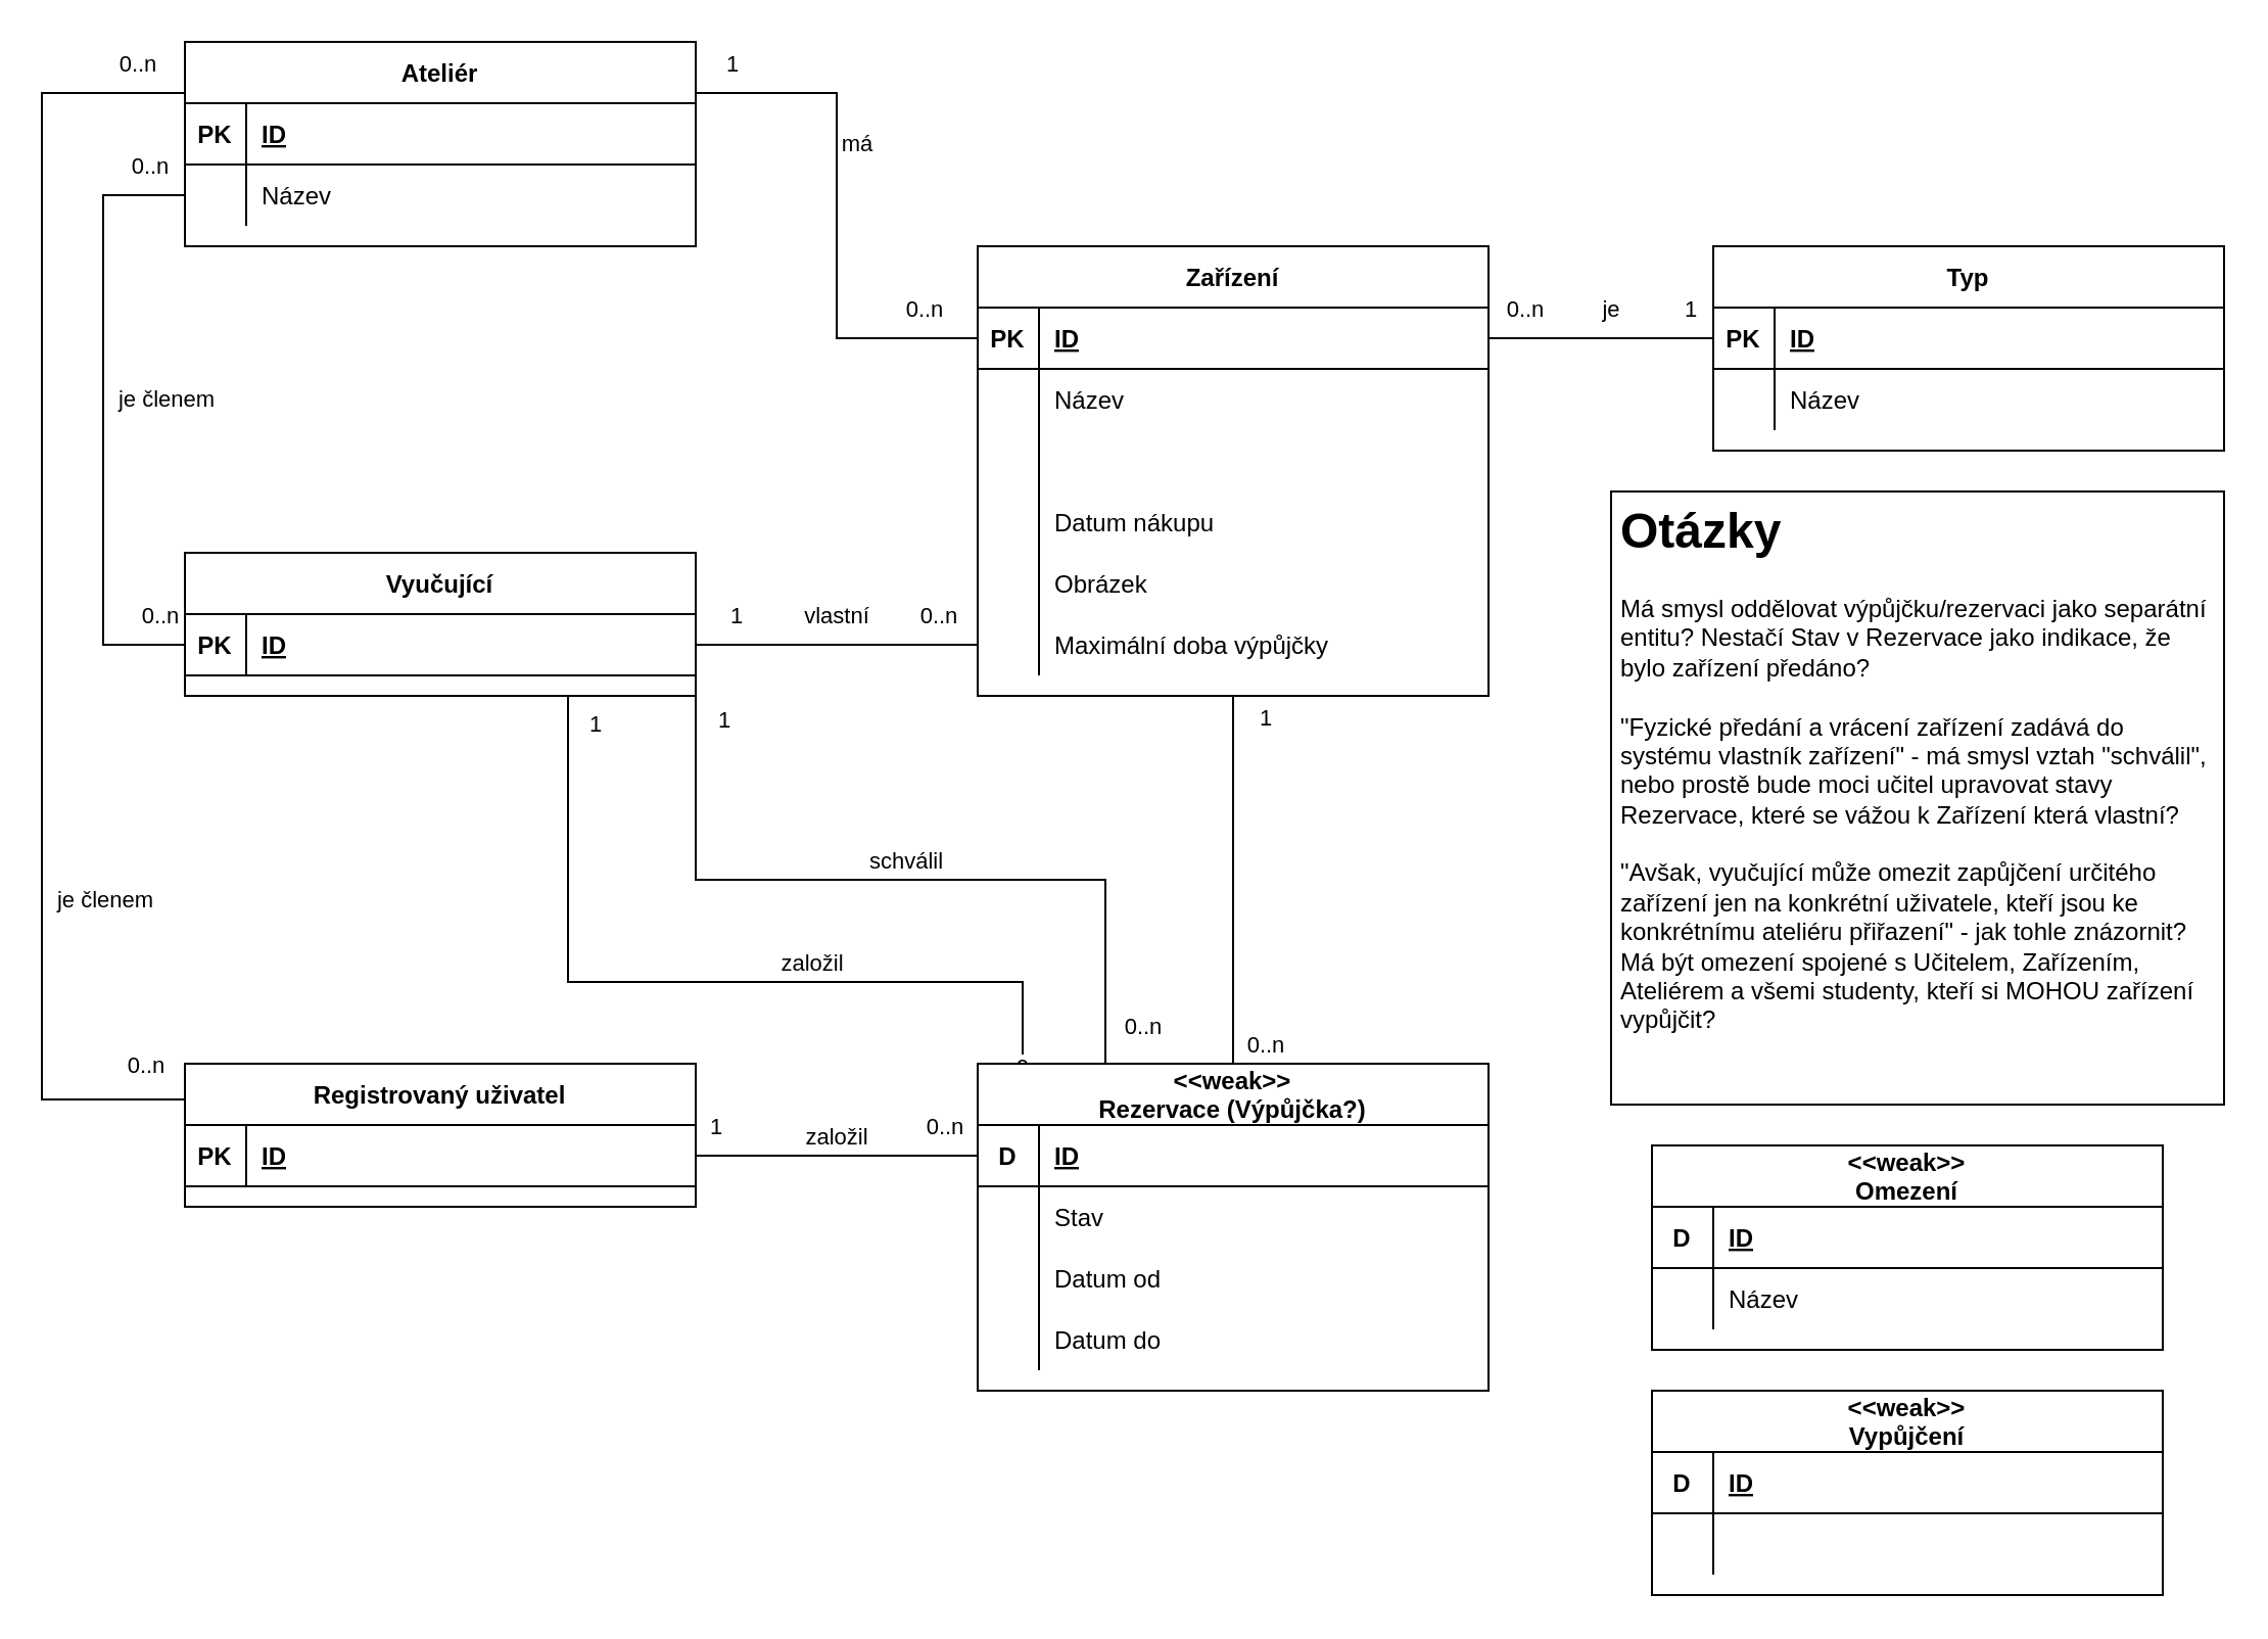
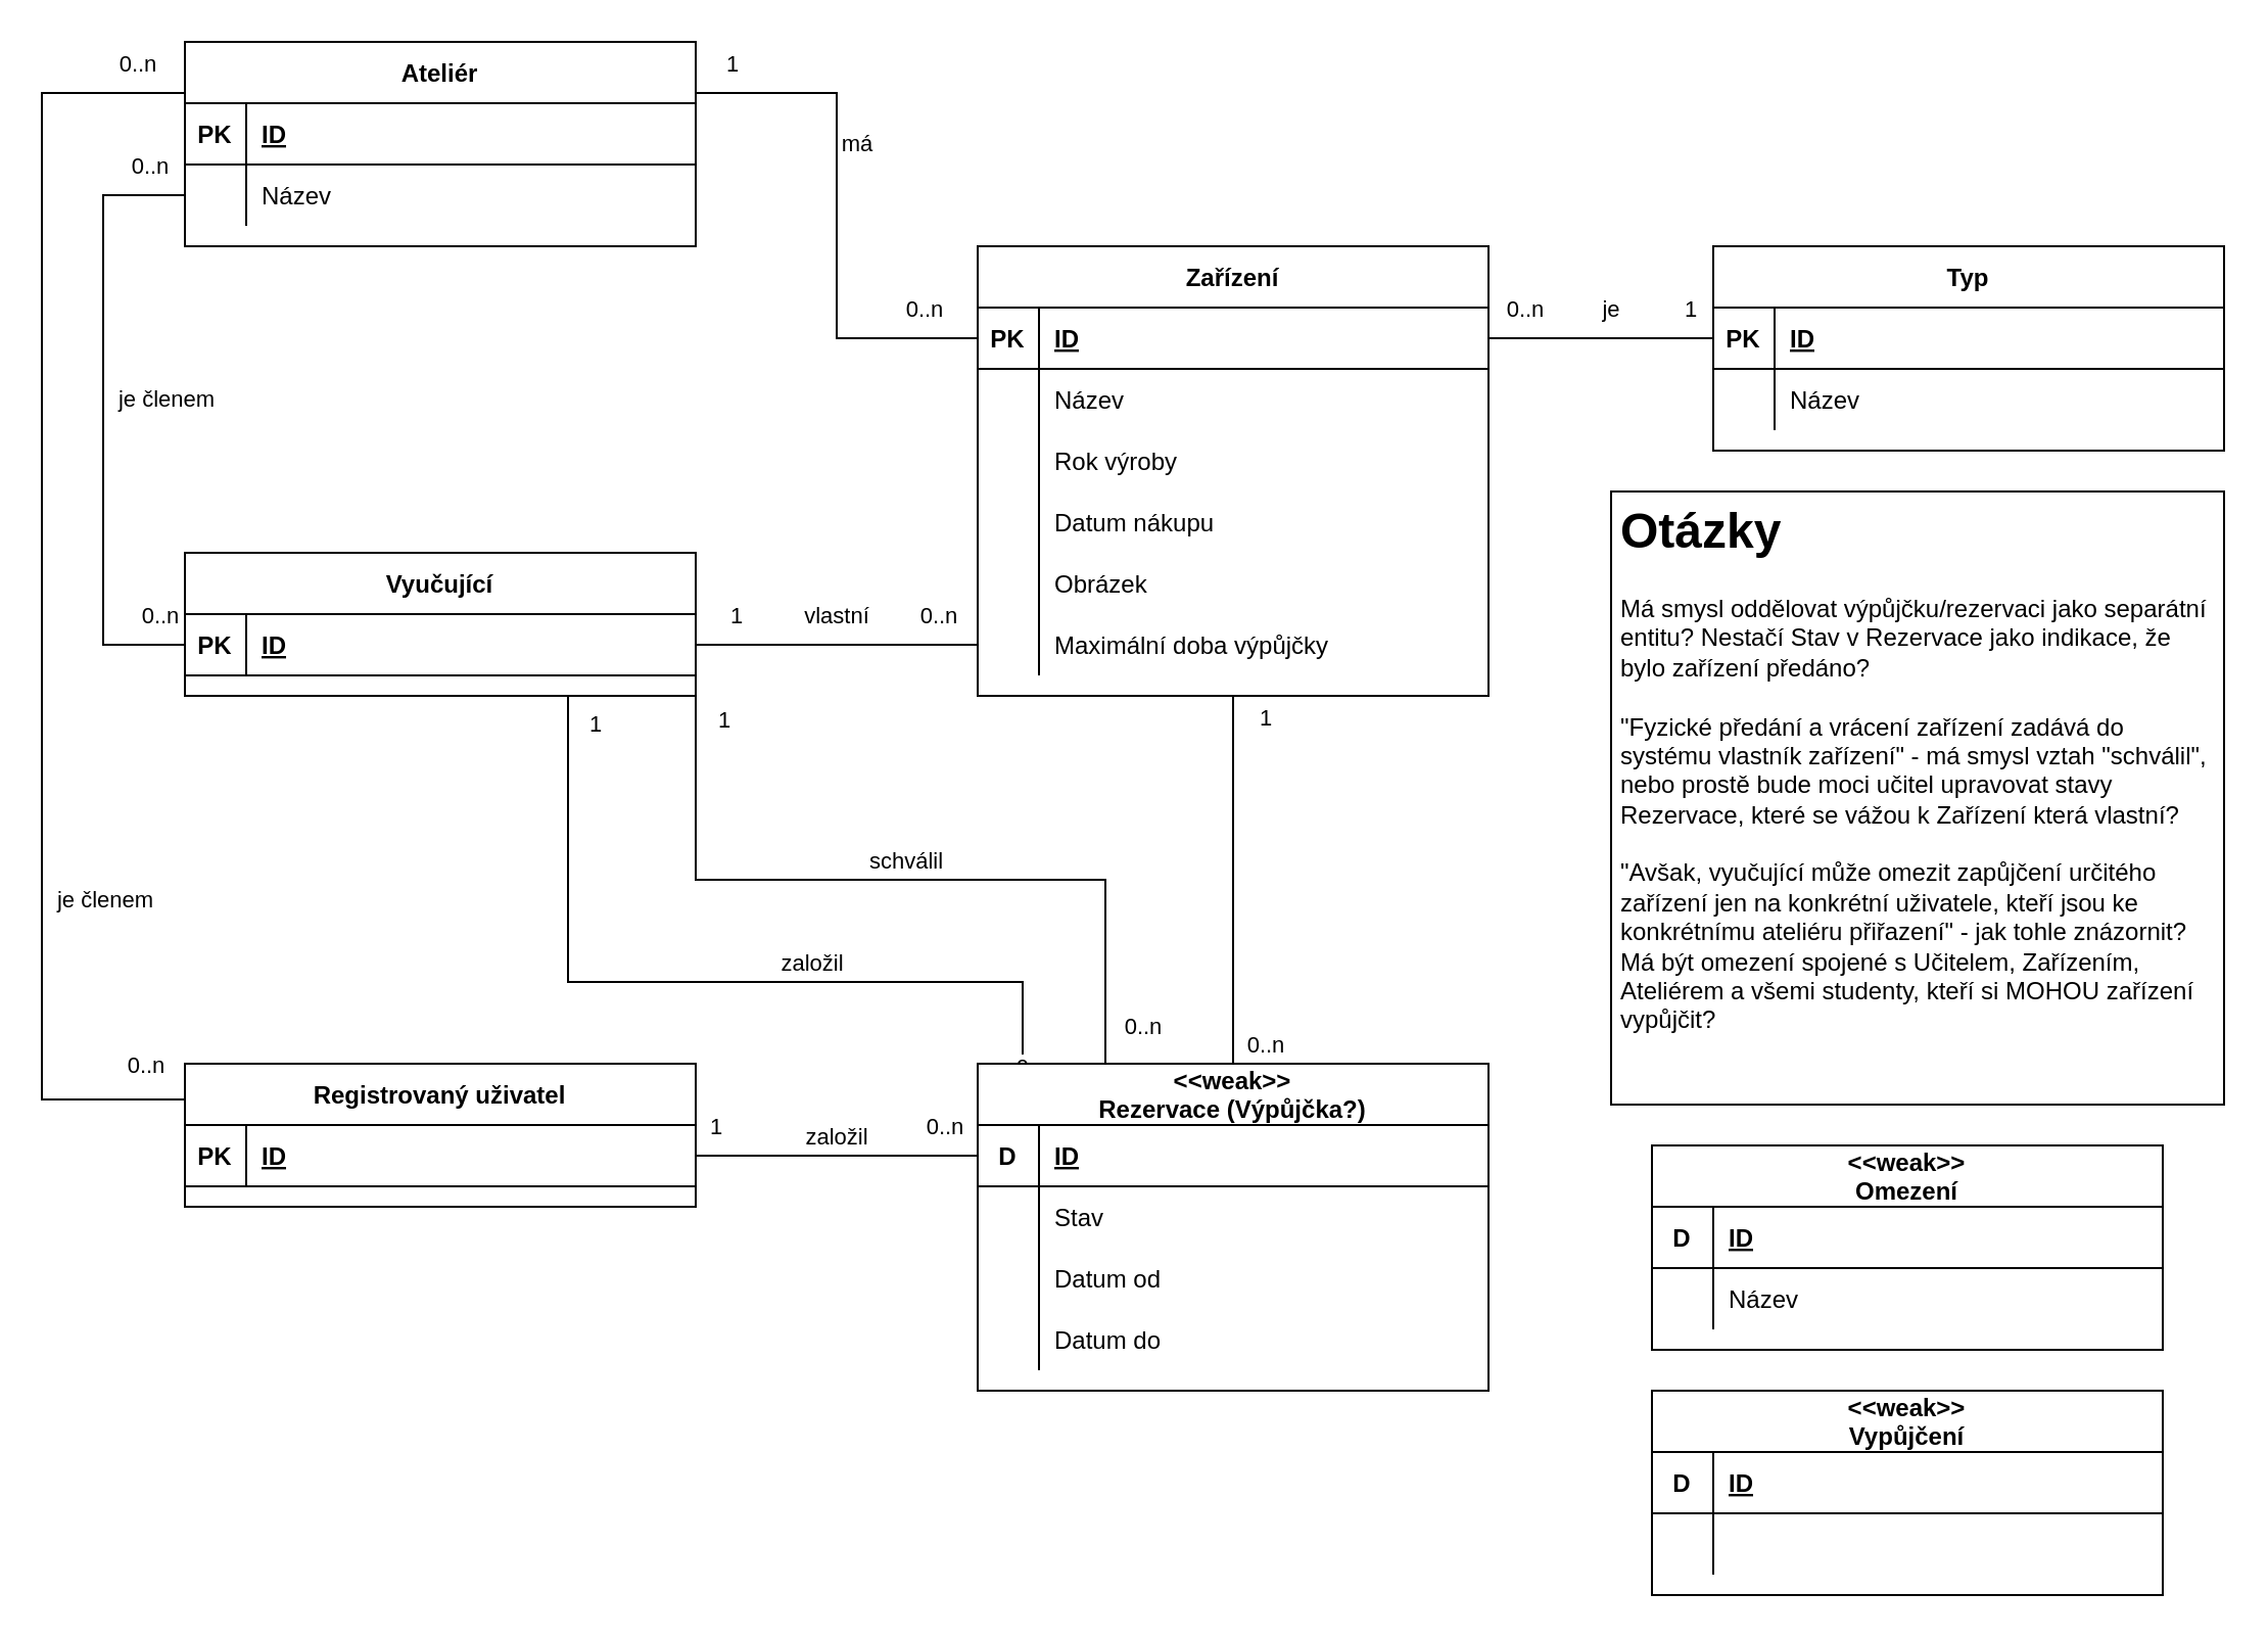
+ <mxCell id="14" value="Rok výroby" style="shape=partialRectangle;overflow=hidden;connectable=0;fillColor=none;top=0;left=0;bottom=0;right=0;align=left;spacingLeft=6;" vertex="1" parent="12"><mxGeometry x="30" width="220" height="30" as="geometry"><mxRectangle width="220" height="30" as="alternateBounds" /></mxGeometry></mxCell>
